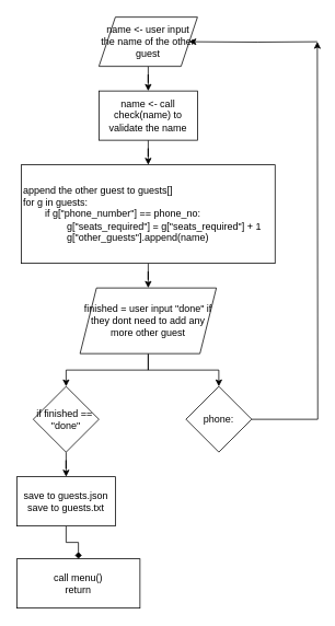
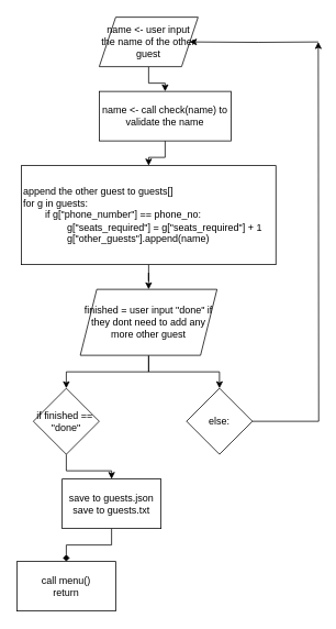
- <mxCell id="6" value="name &amp;lt;- call check(name) to validate the name" style="rounded=0;whiteSpace=wrap;html=1;" parent="1" vertex="1"><mxGeometry x="120" y="110" width="120" height="60" as="geometry" /></mxCell>
+ <mxCell id="6" value="name &amp;lt;- call check(name) to validate the name" style="rounded=0;whiteSpace=wrap;html=1;" parent="1" vertex="1"><mxGeometry x="120" y="110" width="160" height="60" as="geometry" /></mxCell>
- <mxCell id="15" value="phone:" style="rhombus;whiteSpace=wrap;html=1;" parent="1" vertex="1"><mxGeometry x="226" y="470" width="80" height="80" as="geometry" /></mxCell>
+ <mxCell id="15" value="else:" style="rhombus;whiteSpace=wrap;html=1;" parent="1" vertex="1"><mxGeometry x="226" y="470" width="80" height="80" as="geometry" /></mxCell>
- <mxCell id="17" value="save to guests.json&lt;div&gt;save to guests.txt&lt;/div&gt;" style="rounded=0;whiteSpace=wrap;html=1;" parent="1" vertex="1"><mxGeometry x="20" y="580" width="120" height="60" as="geometry" /></mxCell>
+ <mxCell id="17" value="save to guests.json&lt;div&gt;save to guests.txt&lt;/div&gt;" style="rounded=0;whiteSpace=wrap;html=1;" parent="1" vertex="1"><mxGeometry x="75" y="580" width="120" height="60" as="geometry" /></mxCell>
- <mxCell id="18" value="call menu()&lt;div&gt;return&lt;/div&gt;" style="rounded=0;whiteSpace=wrap;html=1;" vertex="1" parent="1"><mxGeometry x="20" y="680" width="150" height="60" as="geometry" /></mxCell>
+ <mxCell id="18" value="call menu()&lt;div&gt;return&lt;/div&gt;" style="rounded=0;whiteSpace=wrap;html=1;" vertex="1" parent="1"><mxGeometry x="20" y="680" width="120" height="60" as="geometry" /></mxCell>
